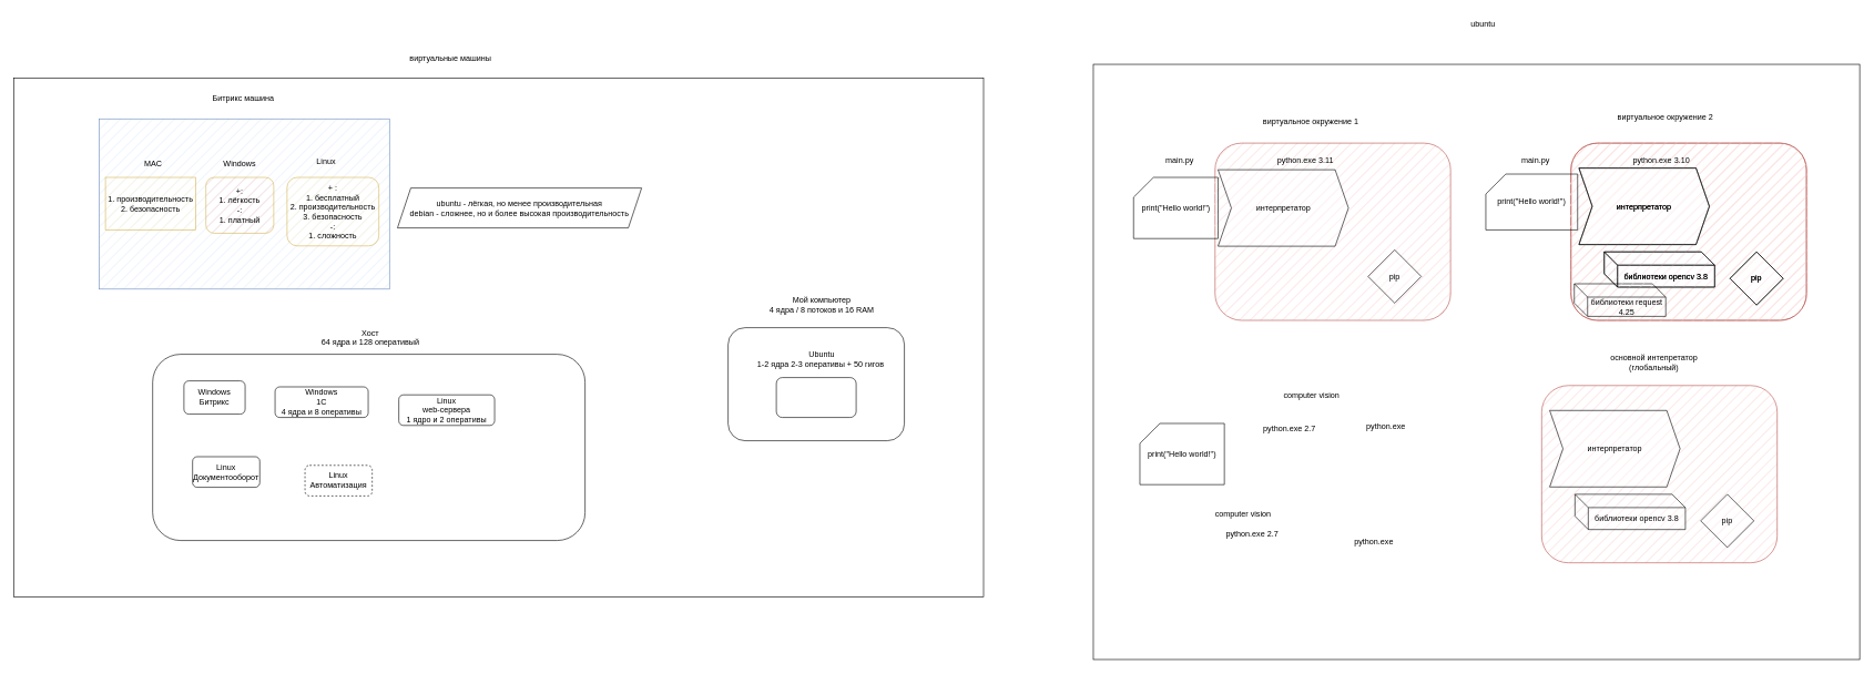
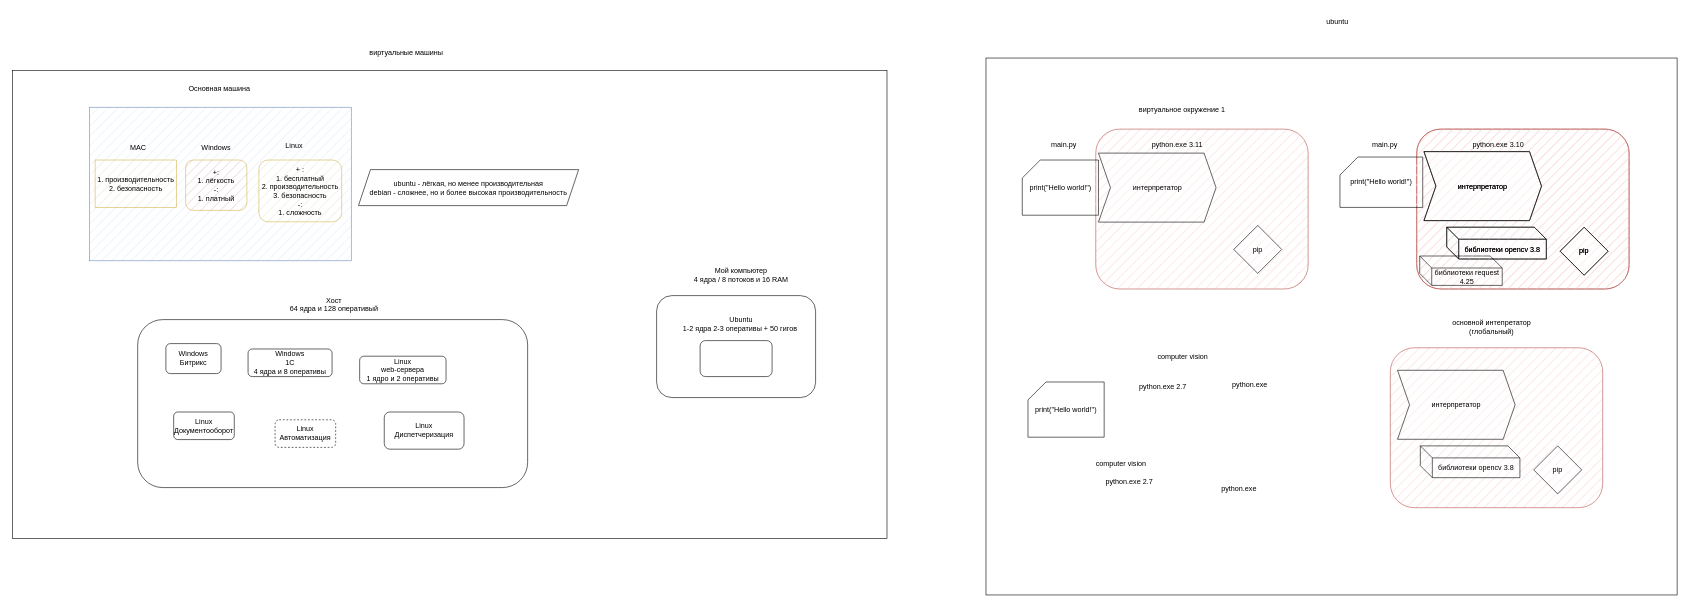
- <mxCell id="7" value="Битрикс машина" style="text;html=1;strokeColor=none;fillColor=none;align=center;verticalAlign=middle;whiteSpace=wrap;rounded=0;fillStyle=hatch;" vertex="1" parent="1"><mxGeometry x="309" y="132" width="113" height="29" as="geometry" /></mxCell>
+ <mxCell id="7" value="Основная машина" style="text;html=1;strokeColor=none;fillColor=none;align=center;verticalAlign=middle;whiteSpace=wrap;rounded=0;fillStyle=hatch;" vertex="1" parent="1"><mxGeometry x="309" y="132" width="113" height="29" as="geometry" /></mxCell>
- <mxCell id="46" value="виртуальное окружение 2" style="text;html=1;strokeColor=none;fillColor=none;align=center;verticalAlign=middle;whiteSpace=wrap;rounded=0;fillStyle=hatch;" vertex="1" parent="1"><mxGeometry x="2420" y="161" width="166" height="30" as="geometry" /></mxCell>
+ <mxCell id="21" value="Linux&lt;br&gt;Диспетчеризация" style="rounded=1;whiteSpace=wrap;html=1;fillStyle=hatch;" vertex="1" parent="1"><mxGeometry x="640" y="686" width="133" height="62" as="geometry" /></mxCell>
